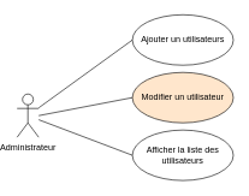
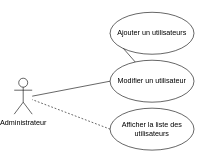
- <mxCell id="3" style="rounded=0;orthogonalLoop=1;jettySize=auto;html=1;exitX=0;exitY=0.5;exitDx=0;exitDy=0;endArrow=none;endFill=0;" parent="1" source="4" target="2" edge="1"><mxGeometry relative="1" as="geometry" /></mxCell>
+ <mxCell id="3" style="rounded=0;orthogonalLoop=1;jettySize=auto;html=1;exitX=0;exitY=0.5;exitDx=0;exitDy=0;endArrow=none;endFill=0;" parent="1" source="4" target="6" edge="1"><mxGeometry relative="1" as="geometry" /></mxCell>
- <mxCell id="6" value="Modifier un utilisateur" style="ellipse;whiteSpace=wrap;html=1;fillColor=#ffe6cc;" parent="1" vertex="1"><mxGeometry x="180" y="100" width="140" height="70" as="geometry" /></mxCell>
+ <mxCell id="6" value="Modifier un utilisateur" style="ellipse;whiteSpace=wrap;html=1;" parent="1" vertex="1"><mxGeometry x="180" y="100" width="140" height="70" as="geometry" /></mxCell>
- <mxCell id="7" style="edgeStyle=none;rounded=0;orthogonalLoop=1;jettySize=auto;html=1;exitX=0;exitY=0.5;exitDx=0;exitDy=0;endArrow=none;endFill=0;" parent="1" source="8" target="2" edge="1"><mxGeometry relative="1" as="geometry" /></mxCell>
+ <mxCell id="7" style="edgeStyle=none;rounded=0;orthogonalLoop=1;jettySize=auto;html=1;exitX=0;exitY=0.5;exitDx=0;exitDy=0;endArrow=none;endFill=0;dashed=1;" parent="1" source="8" target="2" edge="1"><mxGeometry relative="1" as="geometry" /></mxCell>
